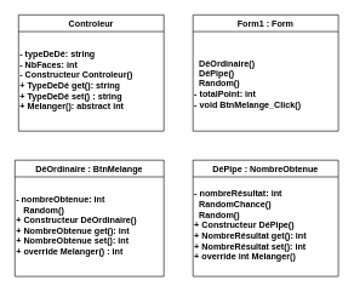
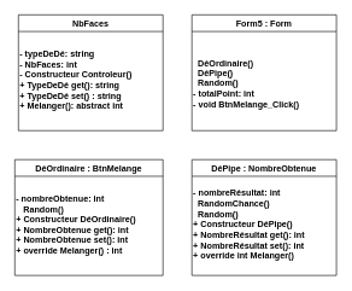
- <mxCell id="2" value="Controleur" style="swimlane;" vertex="1" parent="1"><mxGeometry x="25" y="20" width="200" height="160" as="geometry" /></mxCell>
+ <mxCell id="2" value="NbFaces" style="swimlane;" vertex="1" parent="1"><mxGeometry x="25" y="20" width="200" height="160" as="geometry" /></mxCell>
- <mxCell id="6" value="Form1 : Form" style="swimlane;" vertex="1" parent="1"><mxGeometry x="265" y="20" width="200" height="160" as="geometry" /></mxCell>
+ <mxCell id="6" value="Form5 : Form" style="swimlane;" vertex="1" parent="1"><mxGeometry x="265" y="20" width="200" height="160" as="geometry" /></mxCell>
